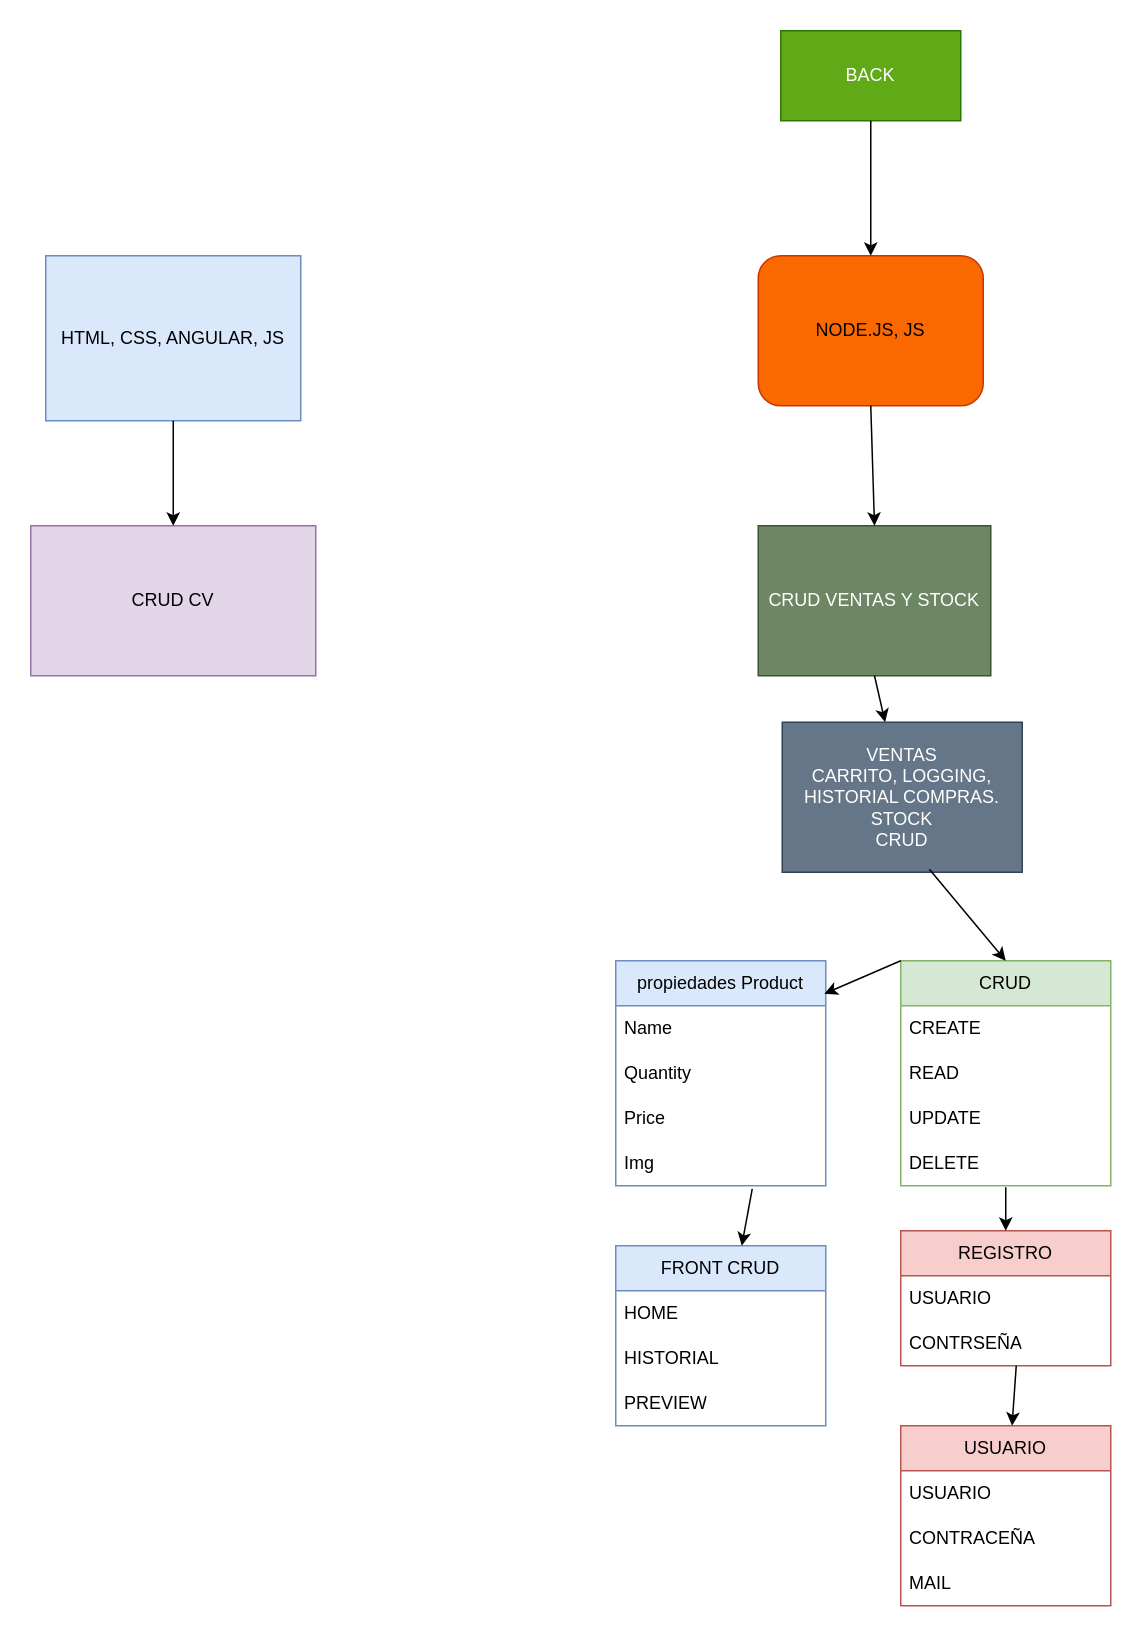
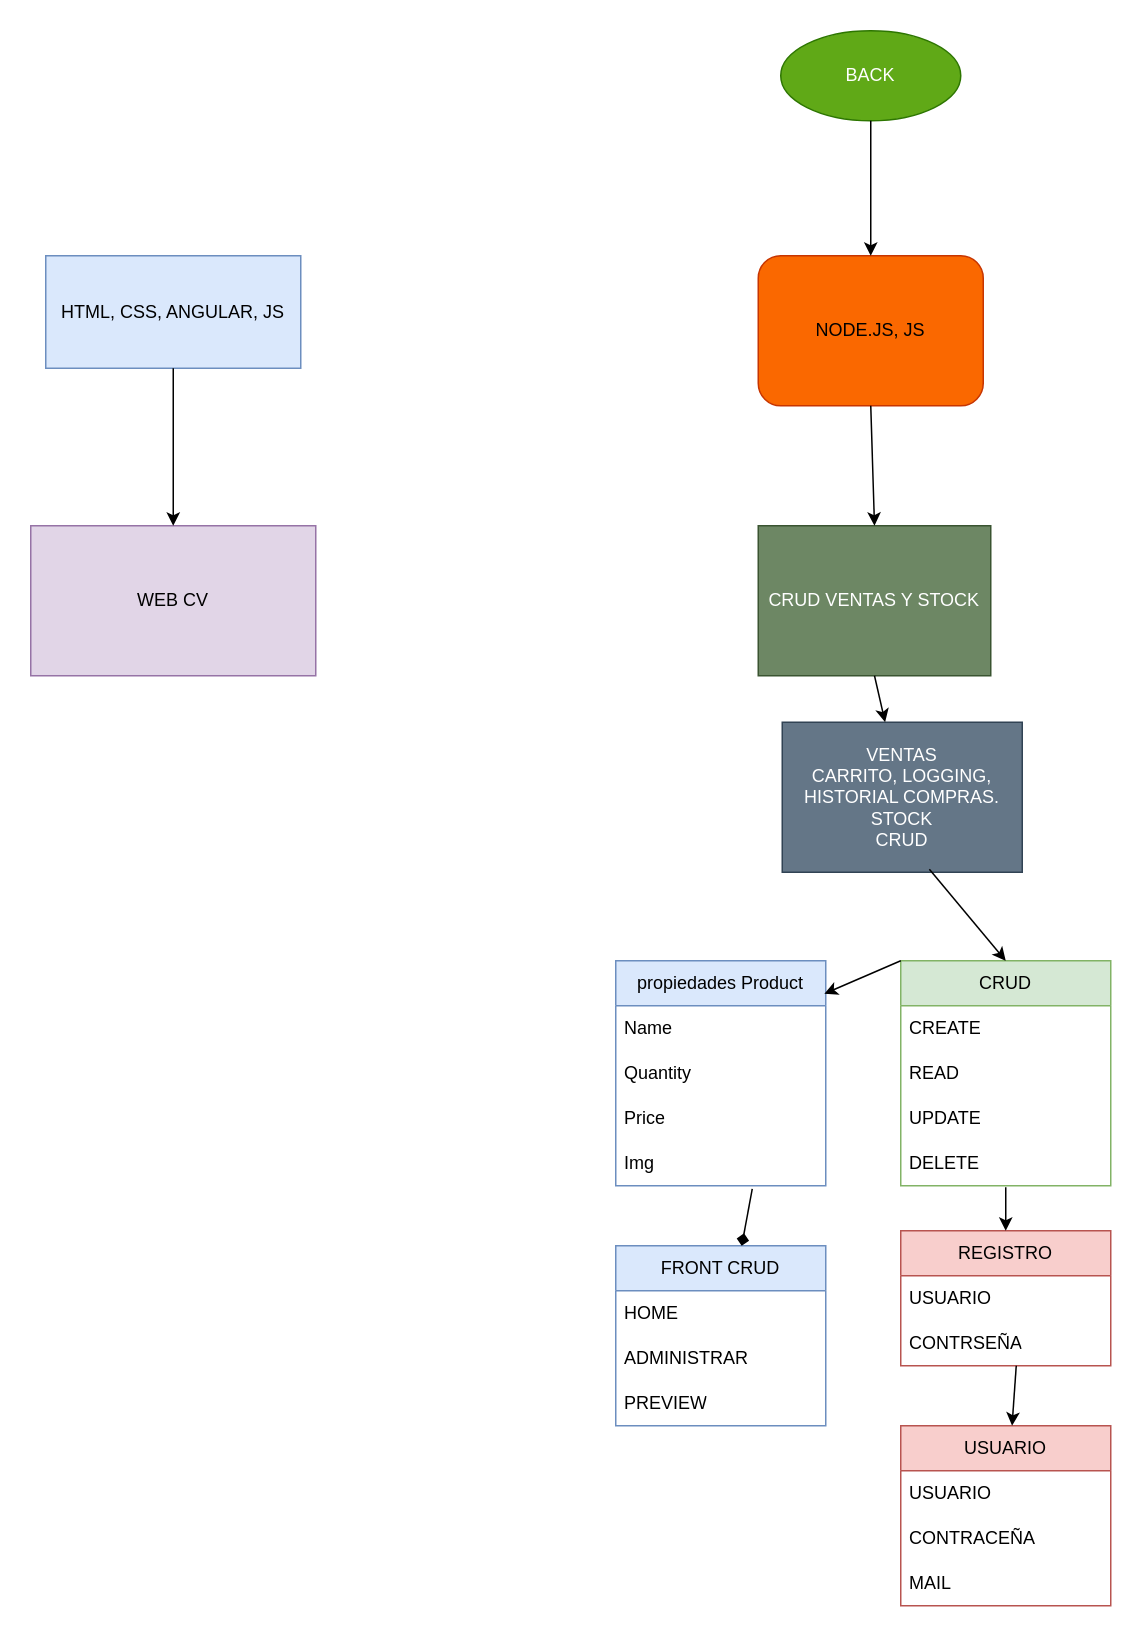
- <mxCell id="3" value="BACK" style="rounded=0;whiteSpace=wrap;html=1;fillColor=#60a917;fontColor=#ffffff;strokeColor=#2D7600;" vertex="1" parent="1"><mxGeometry x="520" y="20" width="120" height="60" as="geometry" /></mxCell>
+ <mxCell id="3" value="BACK" style="ellipse;whiteSpace=wrap;html=1;fillColor=#60a917;fontColor=#ffffff;strokeColor=#2D7600;" vertex="1" parent="1"><mxGeometry x="520" y="20" width="120" height="60" as="geometry" /></mxCell>
- <mxCell id="2" value="HTML, CSS, ANGULAR, JS" style="rounded=0;whiteSpace=wrap;html=1;fillColor=#dae8fc;strokeColor=#6c8ebf;" vertex="1" parent="1"><mxGeometry x="30" y="170" width="170" height="110" as="geometry" /></mxCell>
+ <mxCell id="2" value="HTML, CSS, ANGULAR, JS" style="rounded=0;whiteSpace=wrap;html=1;fillColor=#dae8fc;strokeColor=#6c8ebf;" vertex="1" parent="1"><mxGeometry x="30" y="170" width="170" height="75" as="geometry" /></mxCell>
- <mxCell id="7" value="CRUD CV" style="rounded=0;whiteSpace=wrap;html=1;fillColor=#e1d5e7;strokeColor=#9673a6;" vertex="1" parent="1"><mxGeometry x="20" y="350" width="190" height="100" as="geometry" /></mxCell>
+ <mxCell id="7" value="WEB CV" style="rounded=0;whiteSpace=wrap;html=1;fillColor=#e1d5e7;strokeColor=#9673a6;" vertex="1" parent="1"><mxGeometry x="20" y="350" width="190" height="100" as="geometry" /></mxCell>
- <mxCell id="37" value="" style="endArrow=classic;html=1;rounded=0;exitX=0.65;exitY=1.067;exitDx=0;exitDy=0;exitPerimeter=0;entryX=0.6;entryY=0;entryDx=0;entryDy=0;entryPerimeter=0;" edge="1" parent="1" source="16" target="24"><mxGeometry width="50" height="50" relative="1" as="geometry"><mxPoint x="330" y="920" as="sourcePoint" /><mxPoint x="380" y="870" as="targetPoint" /></mxGeometry></mxCell>
+ <mxCell id="37" value="" style="endArrow=diamond;html=1;rounded=0;exitX=0.65;exitY=1.067;exitDx=0;exitDy=0;exitPerimeter=0;entryX=0.6;entryY=0;entryDx=0;entryDy=0;entryPerimeter=0;" edge="1" parent="1" source="16" target="24"><mxGeometry width="50" height="50" relative="1" as="geometry"><mxPoint x="330" y="920" as="sourcePoint" /><mxPoint x="380" y="870" as="targetPoint" /></mxGeometry></mxCell>
- <mxCell id="26" value="HISTORIAL" style="text;strokeColor=none;fillColor=none;align=left;verticalAlign=middle;spacingLeft=4;spacingRight=4;overflow=hidden;points=[[0,0.5],[1,0.5]];portConstraint=eastwest;rotatable=0;whiteSpace=wrap;html=1;" vertex="1" parent="24"><mxGeometry y="60" width="140" height="30" as="geometry" /></mxCell>
+ <mxCell id="26" value="ADMINISTRAR" style="text;strokeColor=none;fillColor=none;align=left;verticalAlign=middle;spacingLeft=4;spacingRight=4;overflow=hidden;points=[[0,0.5],[1,0.5]];portConstraint=eastwest;rotatable=0;whiteSpace=wrap;html=1;" vertex="1" parent="24"><mxGeometry y="60" width="140" height="30" as="geometry" /></mxCell>
